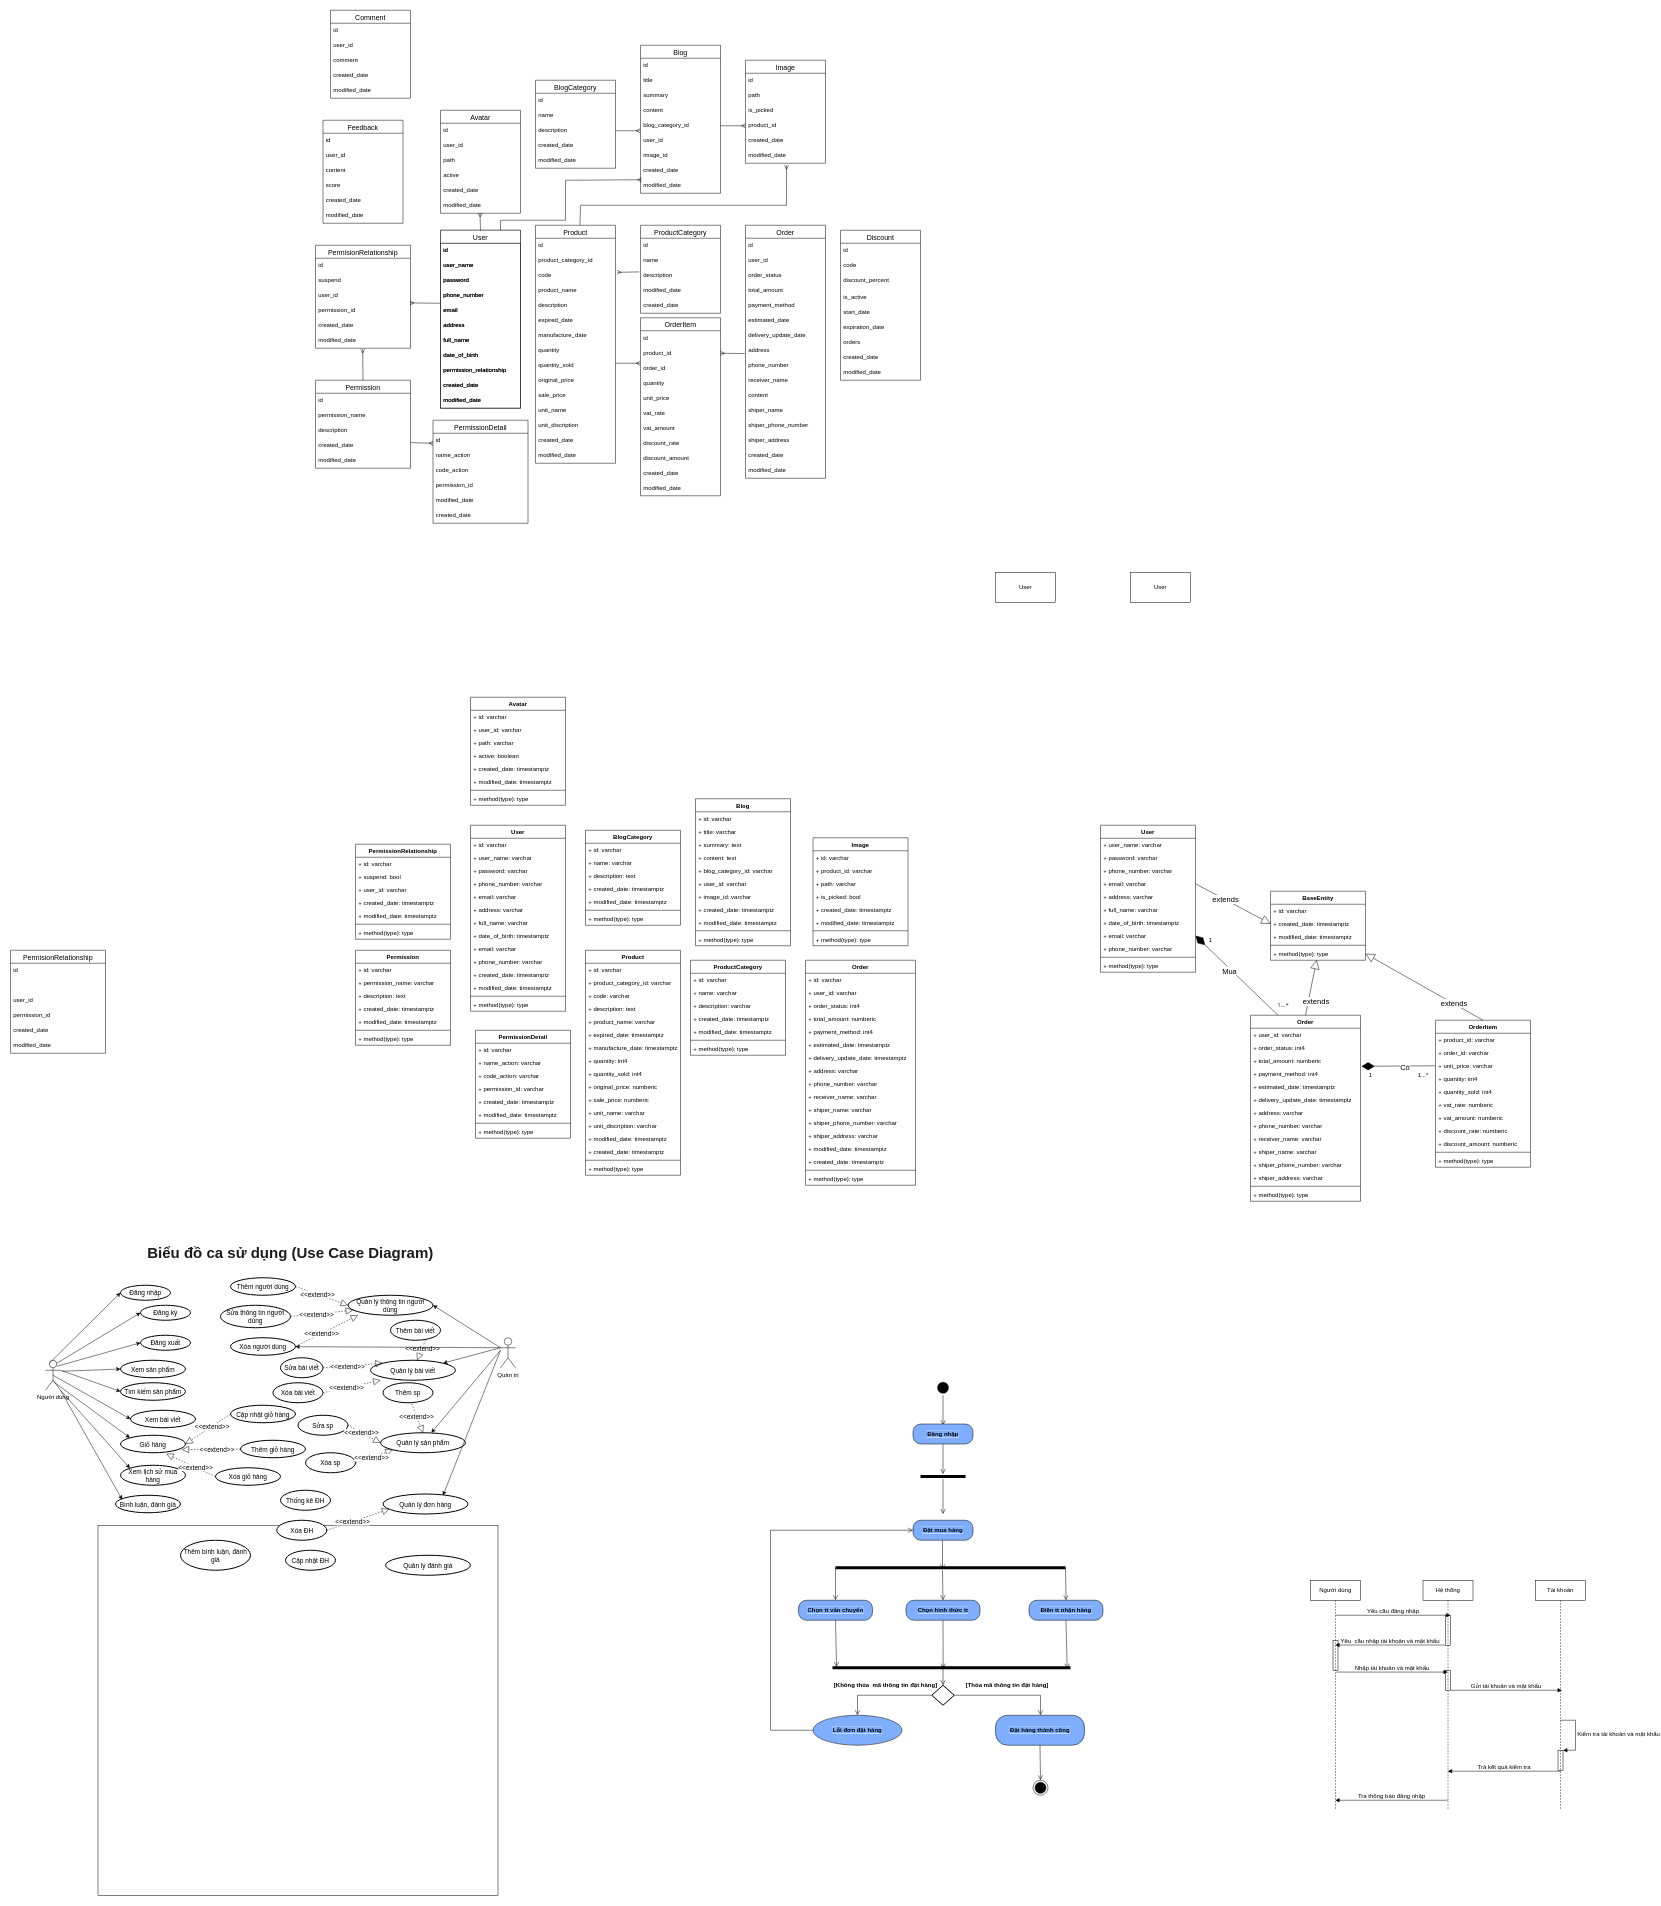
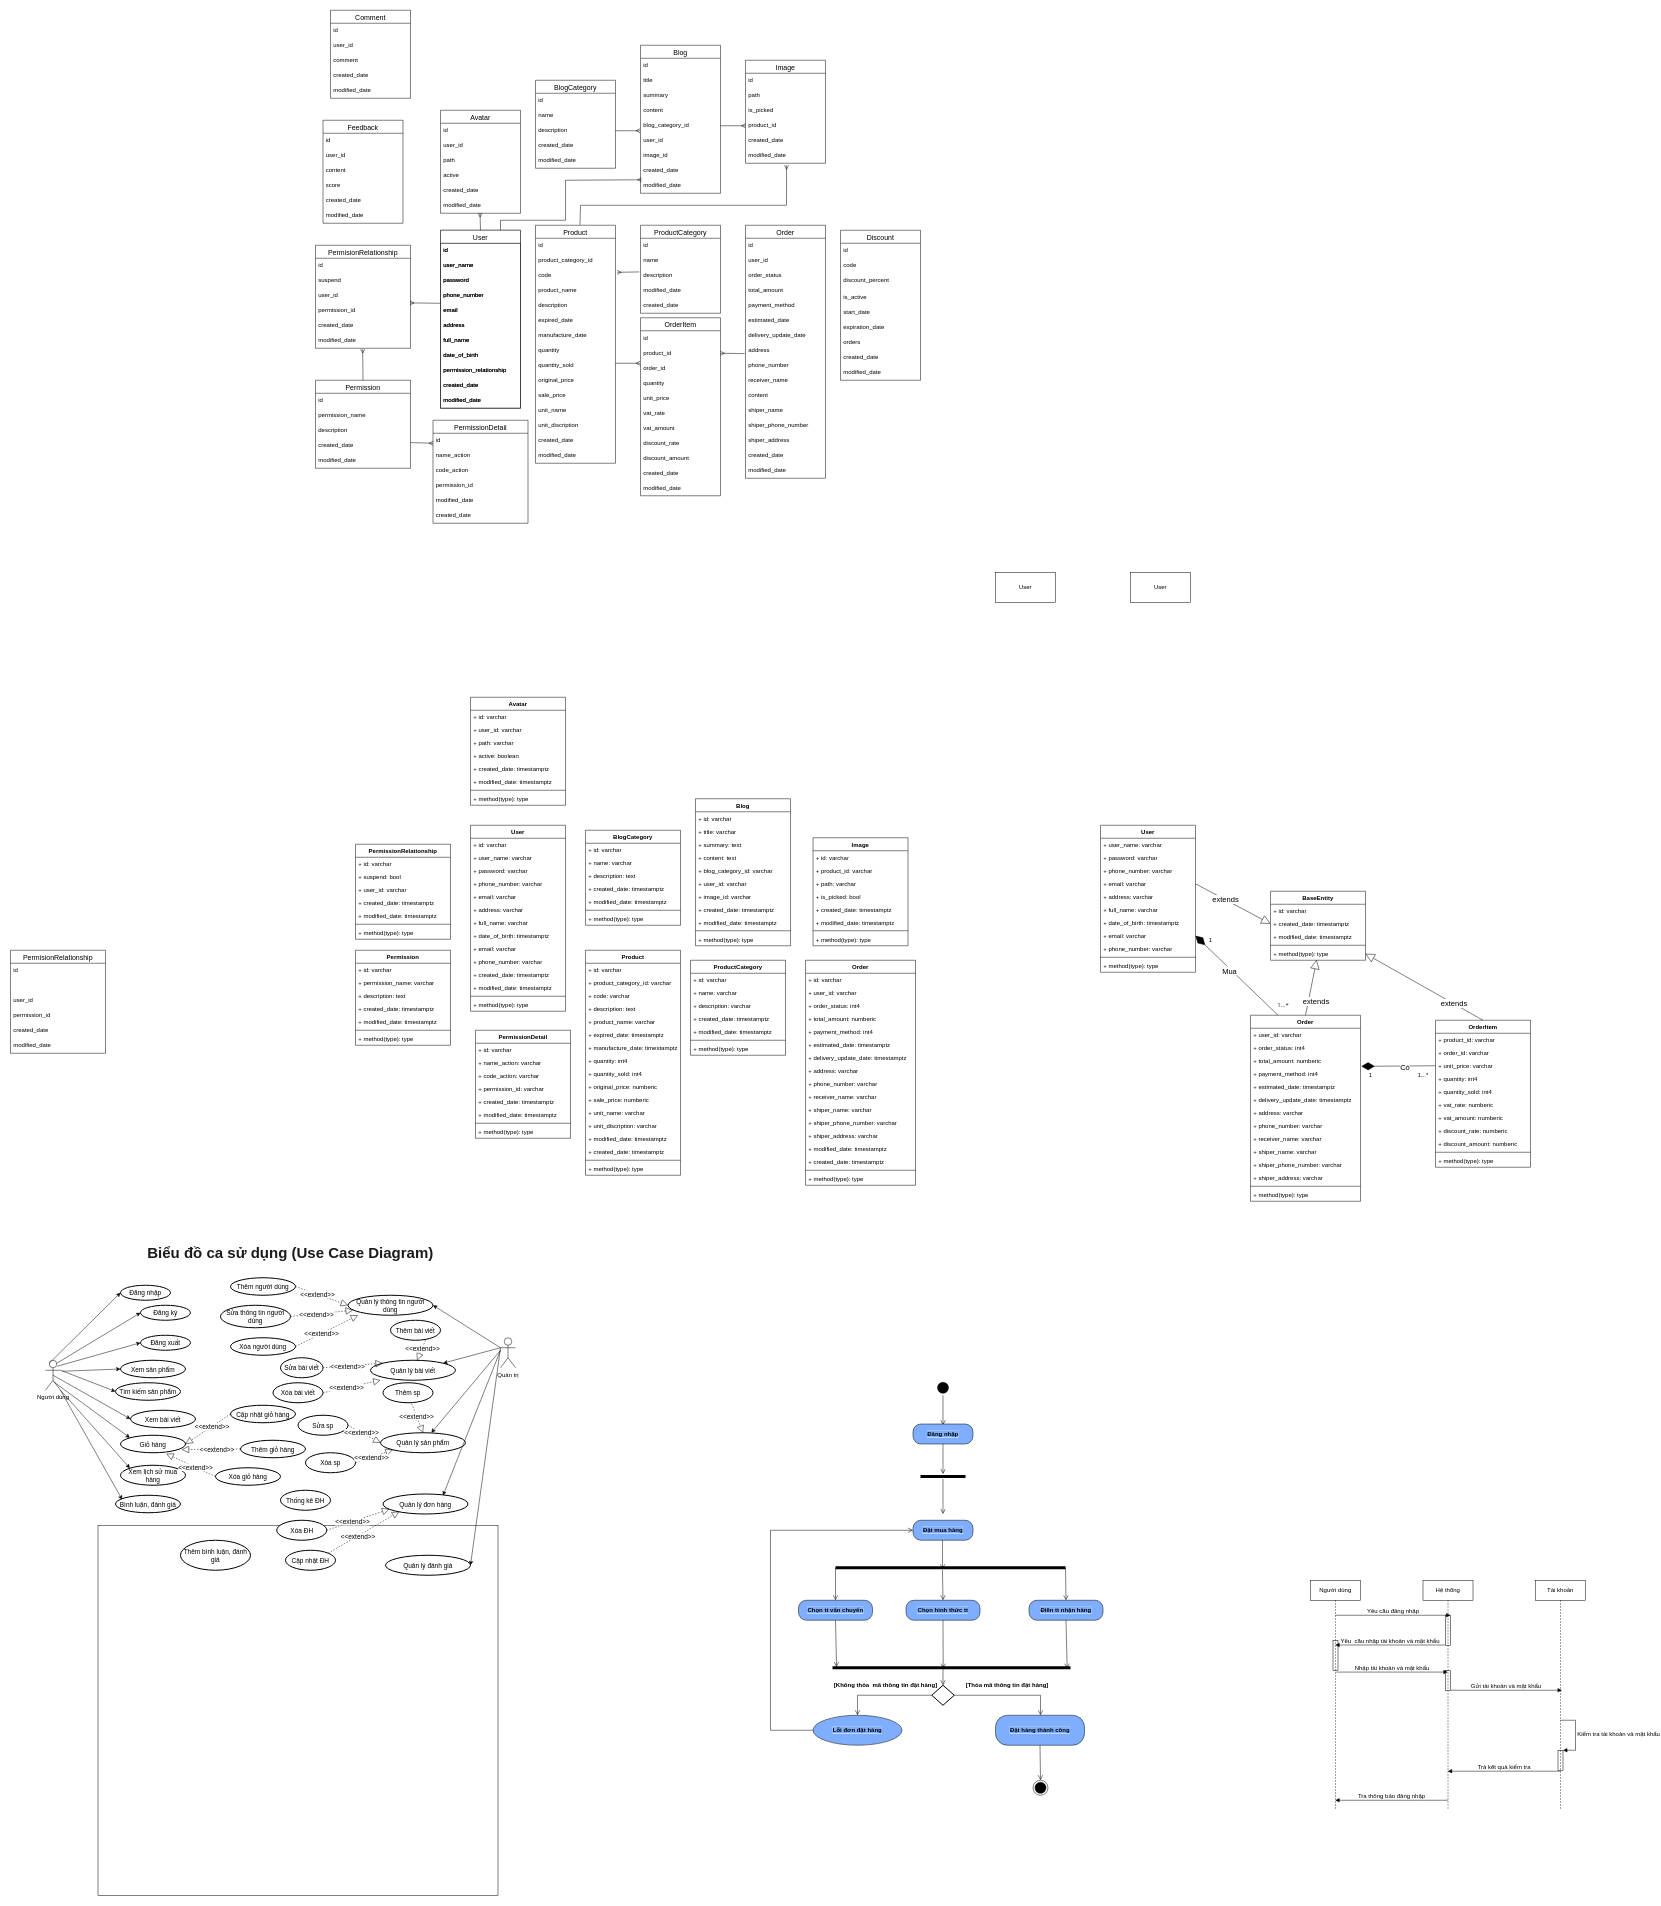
- <mxCell id="379" value="" style="endArrow=classic;html=1;rounded=0;fontSize=13;exitX=0;exitY=0.333;exitDx=0;exitDy=0;exitPerimeter=0;" edge="1" parent="1" source="148" target="343"><mxGeometry width="50" height="50" relative="1" as="geometry"><mxPoint x="1010" y="2710" as="sourcePoint" /><mxPoint x="930.02" y="3002.84" as="targetPoint" /></mxGeometry></mxCell>
+ <mxCell id="379" value="" style="endArrow=classic;html=1;rounded=0;fontSize=13;entryX=1;entryY=0.5;entryDx=0;entryDy=0;entryPerimeter=0;exitX=0;exitY=0.333;exitDx=0;exitDy=0;exitPerimeter=0;" edge="1" parent="1" source="148" target="339"><mxGeometry width="50" height="50" relative="1" as="geometry"><mxPoint x="1010" y="2710" as="sourcePoint" /><mxPoint x="930.02" y="3002.84" as="targetPoint" /></mxGeometry></mxCell>
- <mxCell id="318" value="Tìm kiếm sản phẩm" style="strokeWidth=2;html=1;shape=mxgraph.flowchart.start_1;whiteSpace=wrap;fontSize=13;" vertex="1" parent="1"><mxGeometry x="240" y="2765" width="130" height="35" as="geometry" /></mxCell>
+ <mxCell id="318" value="Tìm kiếm sản phẩm" style="strokeWidth=2;html=1;shape=mxgraph.flowchart.start_1;whiteSpace=wrap;fontSize=13;" vertex="1" parent="1"><mxGeometry x="230" y="2765" width="130" height="35" as="geometry" /></mxCell>
+ <mxCell id="373" value="" style="endArrow=block;dashed=1;endFill=0;endSize=12;html=1;rounded=0;fontSize=13;entryX=0.191;entryY=0.883;entryDx=0;entryDy=0;entryPerimeter=0;exitX=0.855;exitY=0.145;exitDx=0;exitDy=0;exitPerimeter=0;" edge="1" parent="1" source="370" target="338"><mxGeometry width="160" relative="1" as="geometry"><mxPoint x="720" y="3055" as="sourcePoint" /><mxPoint x="820" y="3030" as="targetPoint" /></mxGeometry></mxCell>
+ <mxCell id="374" value="&amp;lt;&amp;lt;extend&amp;gt;&amp;gt;" style="edgeLabel;html=1;align=center;verticalAlign=middle;resizable=0;points=[];fontSize=13;" vertex="1" connectable="0" parent="373"><mxGeometry x="-0.177" relative="1" as="geometry"><mxPoint as="offset" /></mxGeometry></mxCell>
